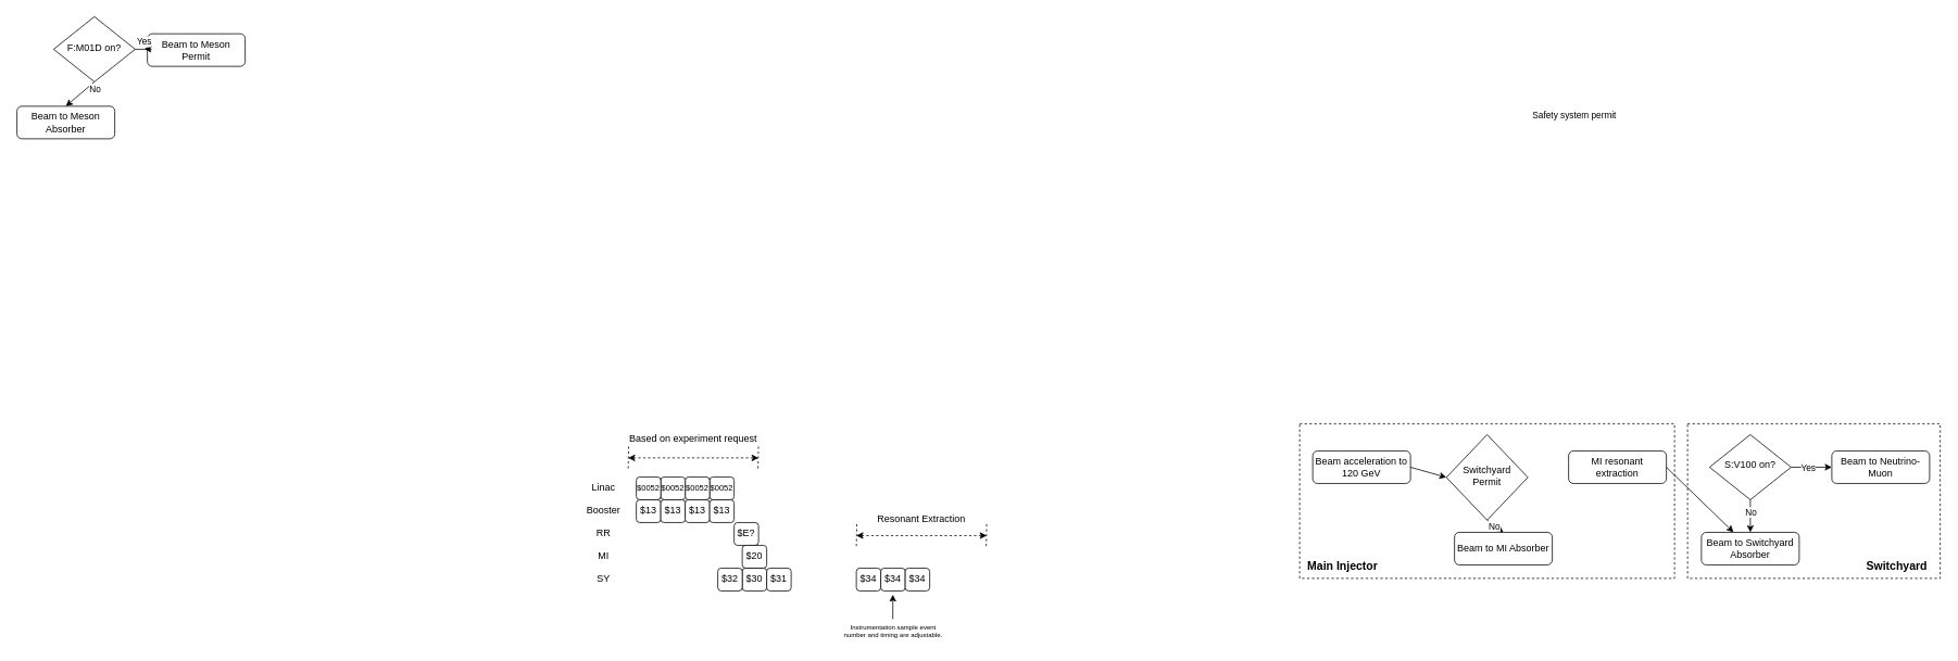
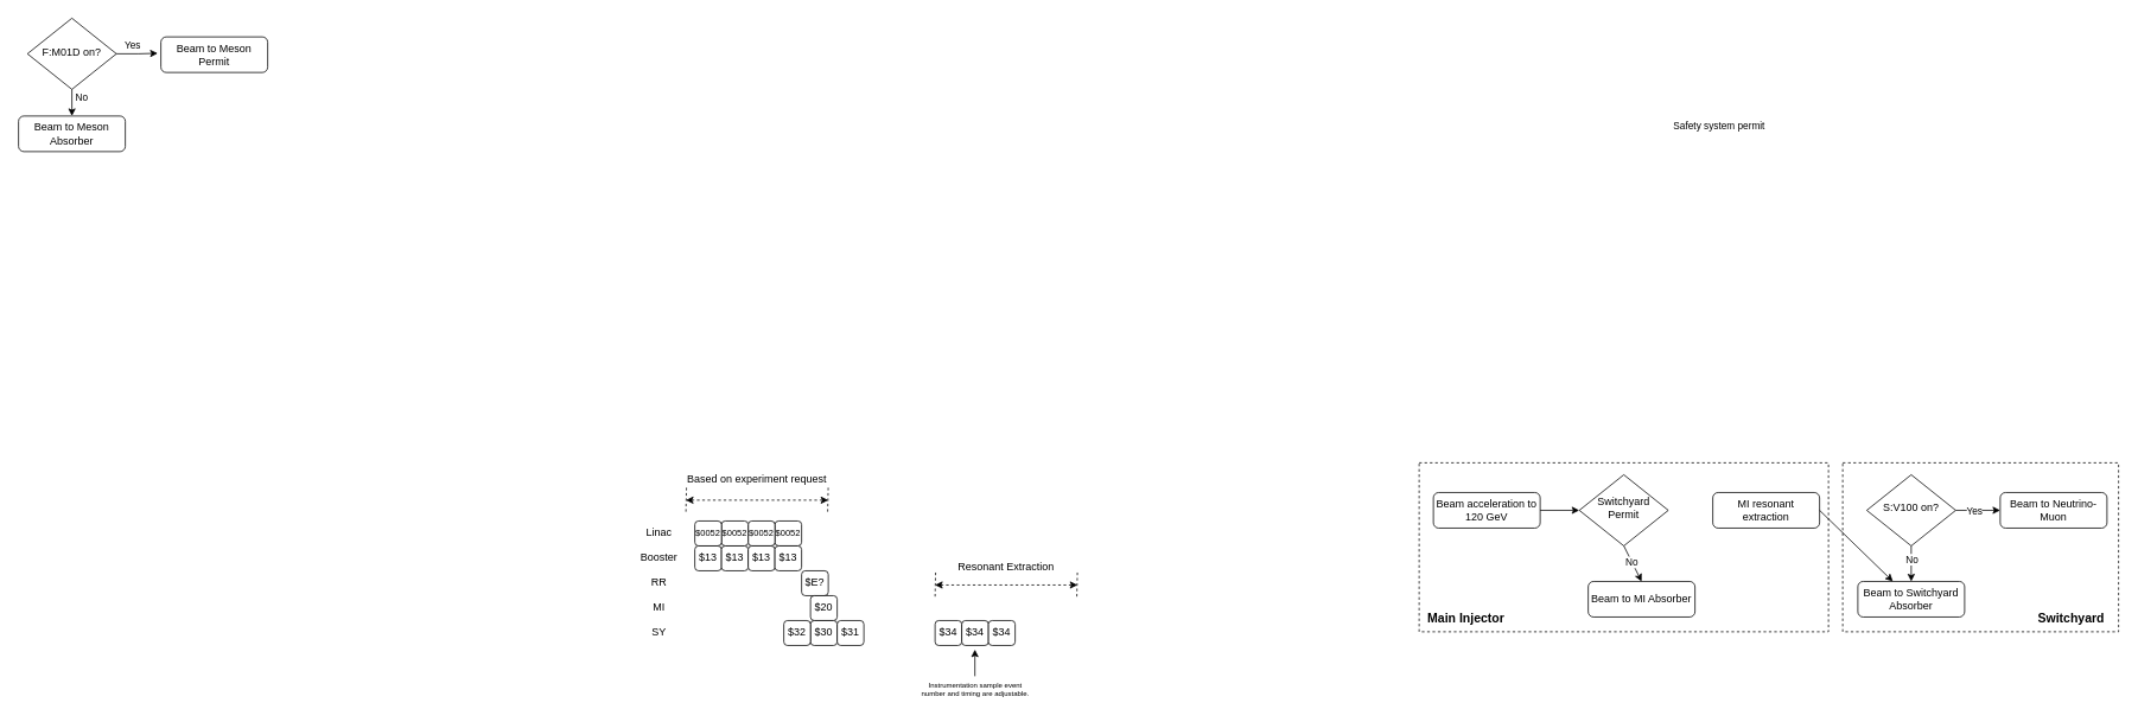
- <mxCell id="14" value="F:M01D on?" style="rhombus;whiteSpace=wrap;html=1;shadow=0;fontFamily=Helvetica;fontSize=12;align=center;strokeWidth=1;spacing=6;spacingTop=-4;" parent="1" vertex="1"><mxGeometry x="65" y="20" width="100" height="80" as="geometry" /></mxCell>
+ <mxCell id="14" value="F:M01D on?" style="rhombus;whiteSpace=wrap;html=1;shadow=0;fontFamily=Helvetica;fontSize=12;align=center;strokeWidth=1;spacing=6;spacingTop=-4;" parent="1" vertex="1"><mxGeometry x="30" y="20" width="100" height="80" as="geometry" /></mxCell>
- <mxCell id="20" value="&lt;div&gt;Switchyard Permit&lt;/div&gt;" style="rhombus;whiteSpace=wrap;html=1;shadow=0;fontFamily=Helvetica;fontSize=12;align=center;strokeWidth=1;spacing=6;spacingTop=-4;" vertex="1" parent="1"><mxGeometry x="1774" y="533.44" width="100" height="105" as="geometry" /></mxCell>
+ <mxCell id="20" value="&lt;div&gt;Switchyard Permit&lt;/div&gt;" style="rhombus;whiteSpace=wrap;html=1;shadow=0;fontFamily=Helvetica;fontSize=12;align=center;strokeWidth=1;spacing=6;spacingTop=-4;" vertex="1" parent="1"><mxGeometry x="1774" y="533.44" width="100" height="80" as="geometry" /></mxCell>
